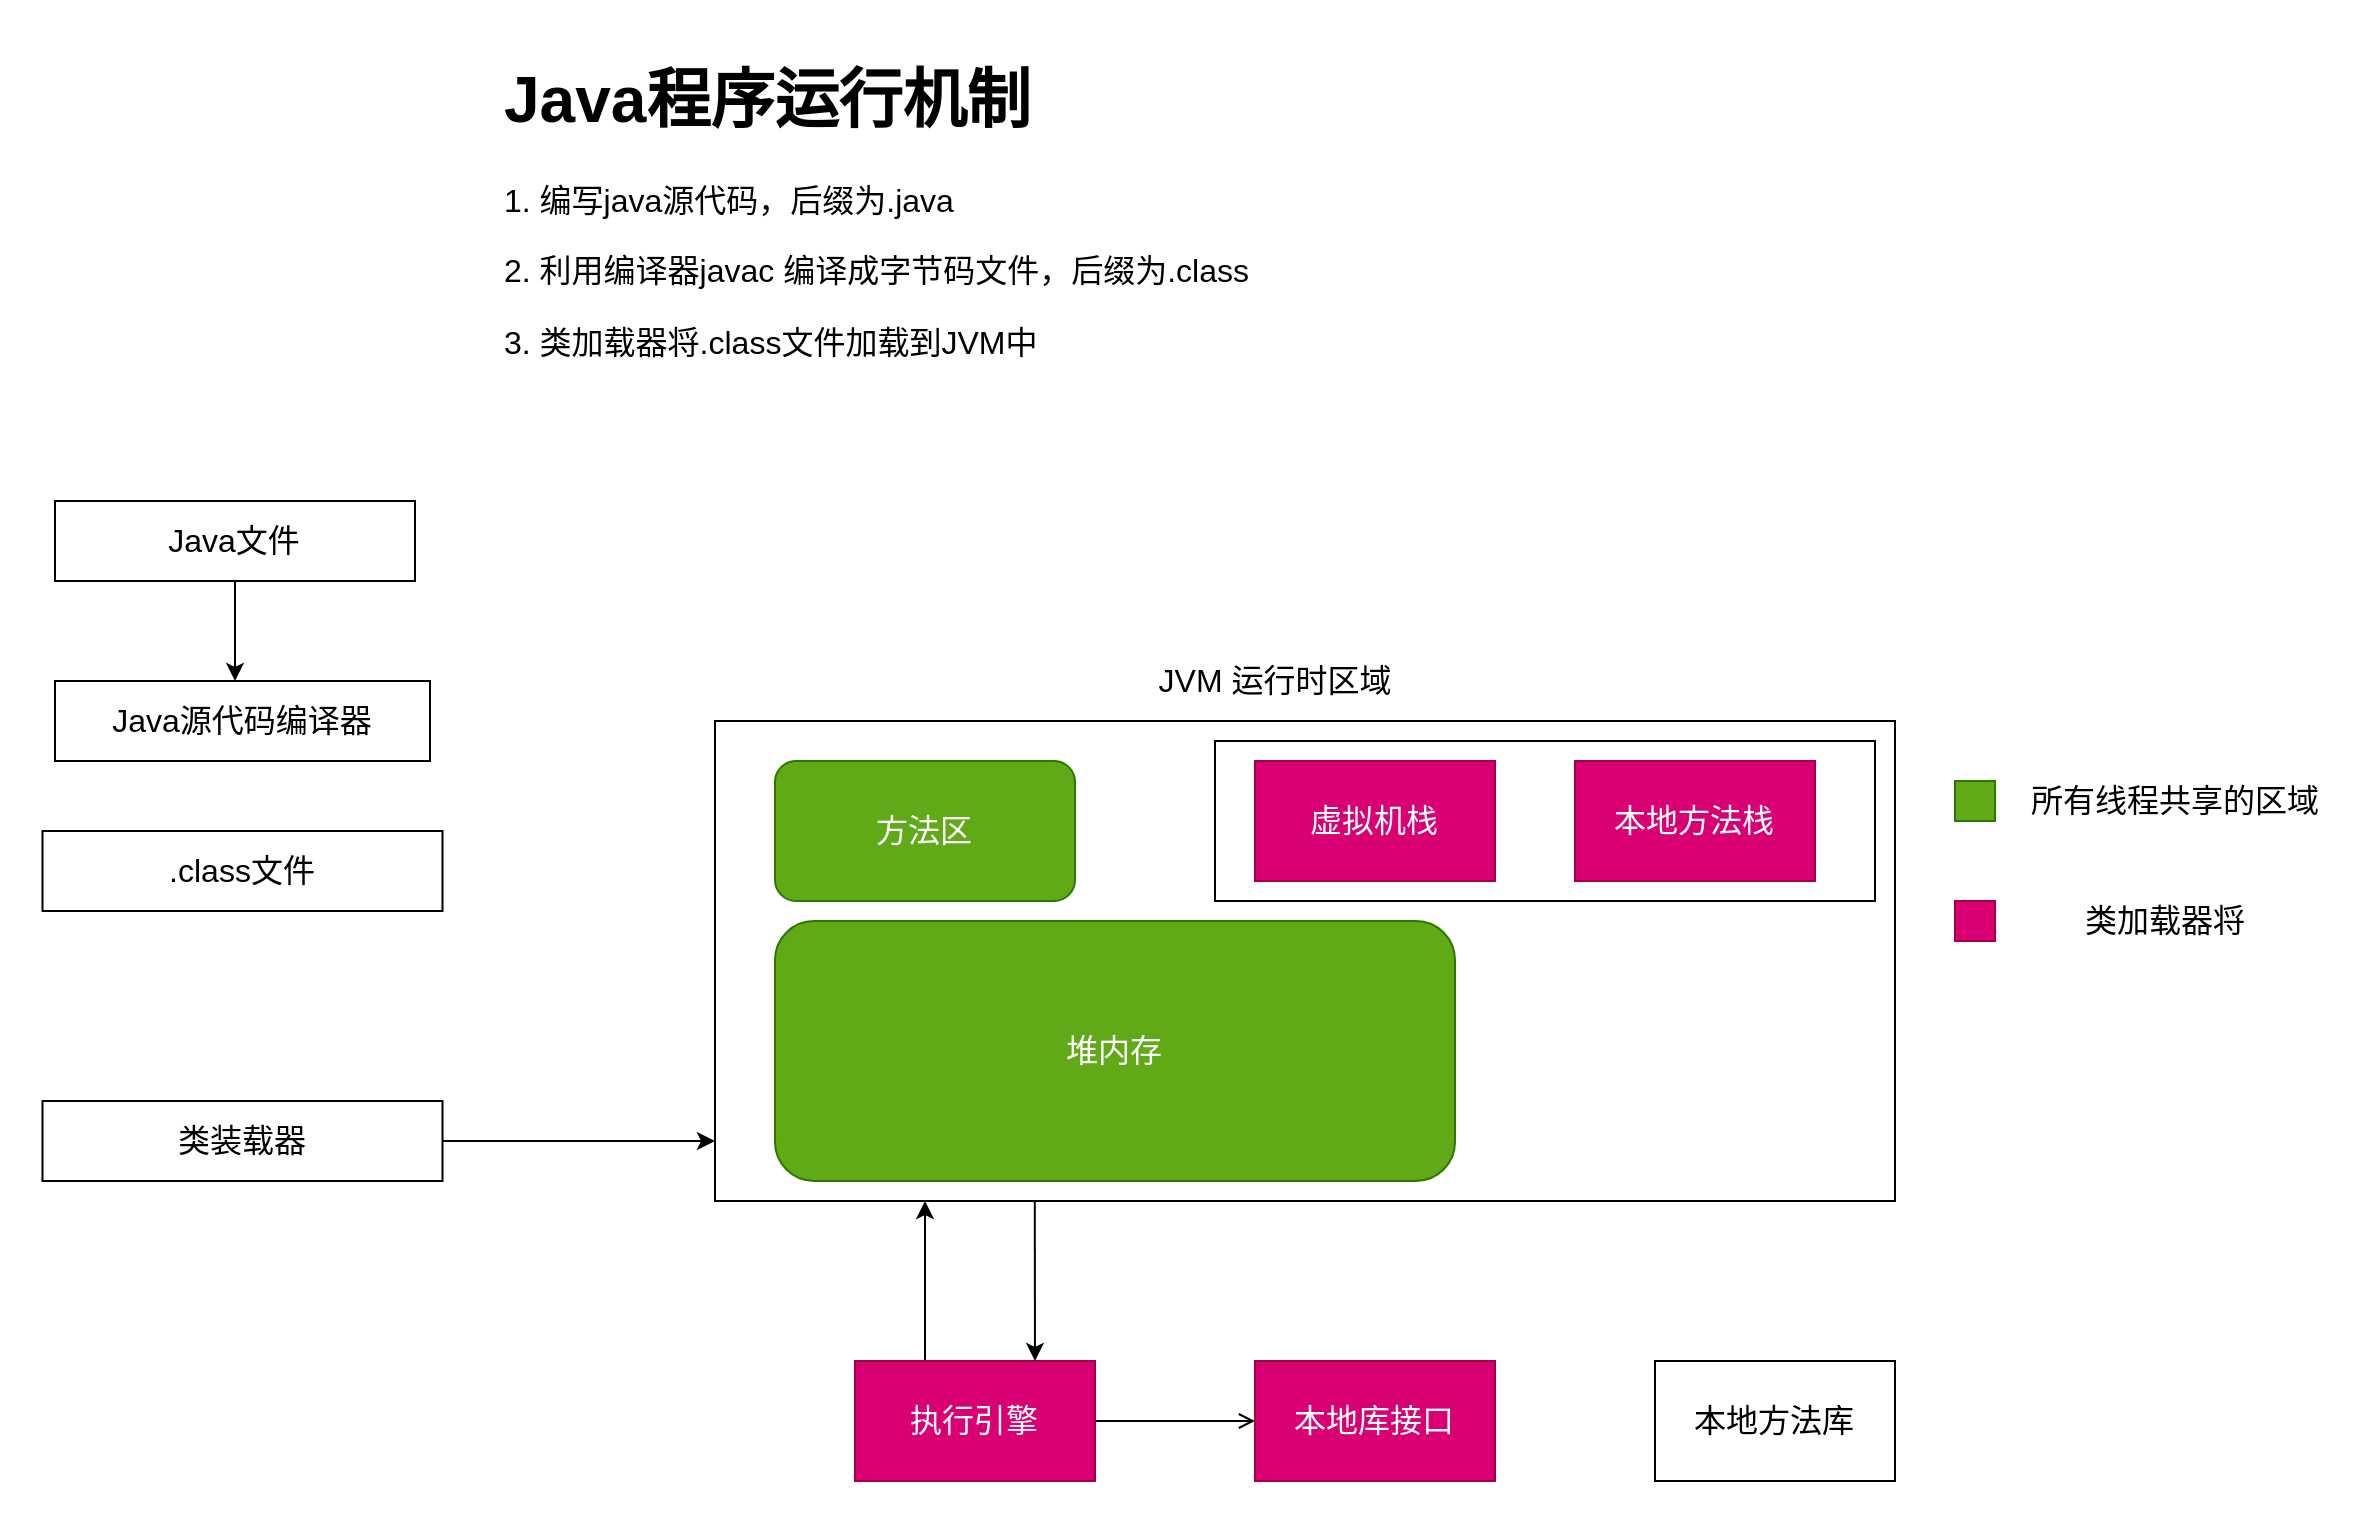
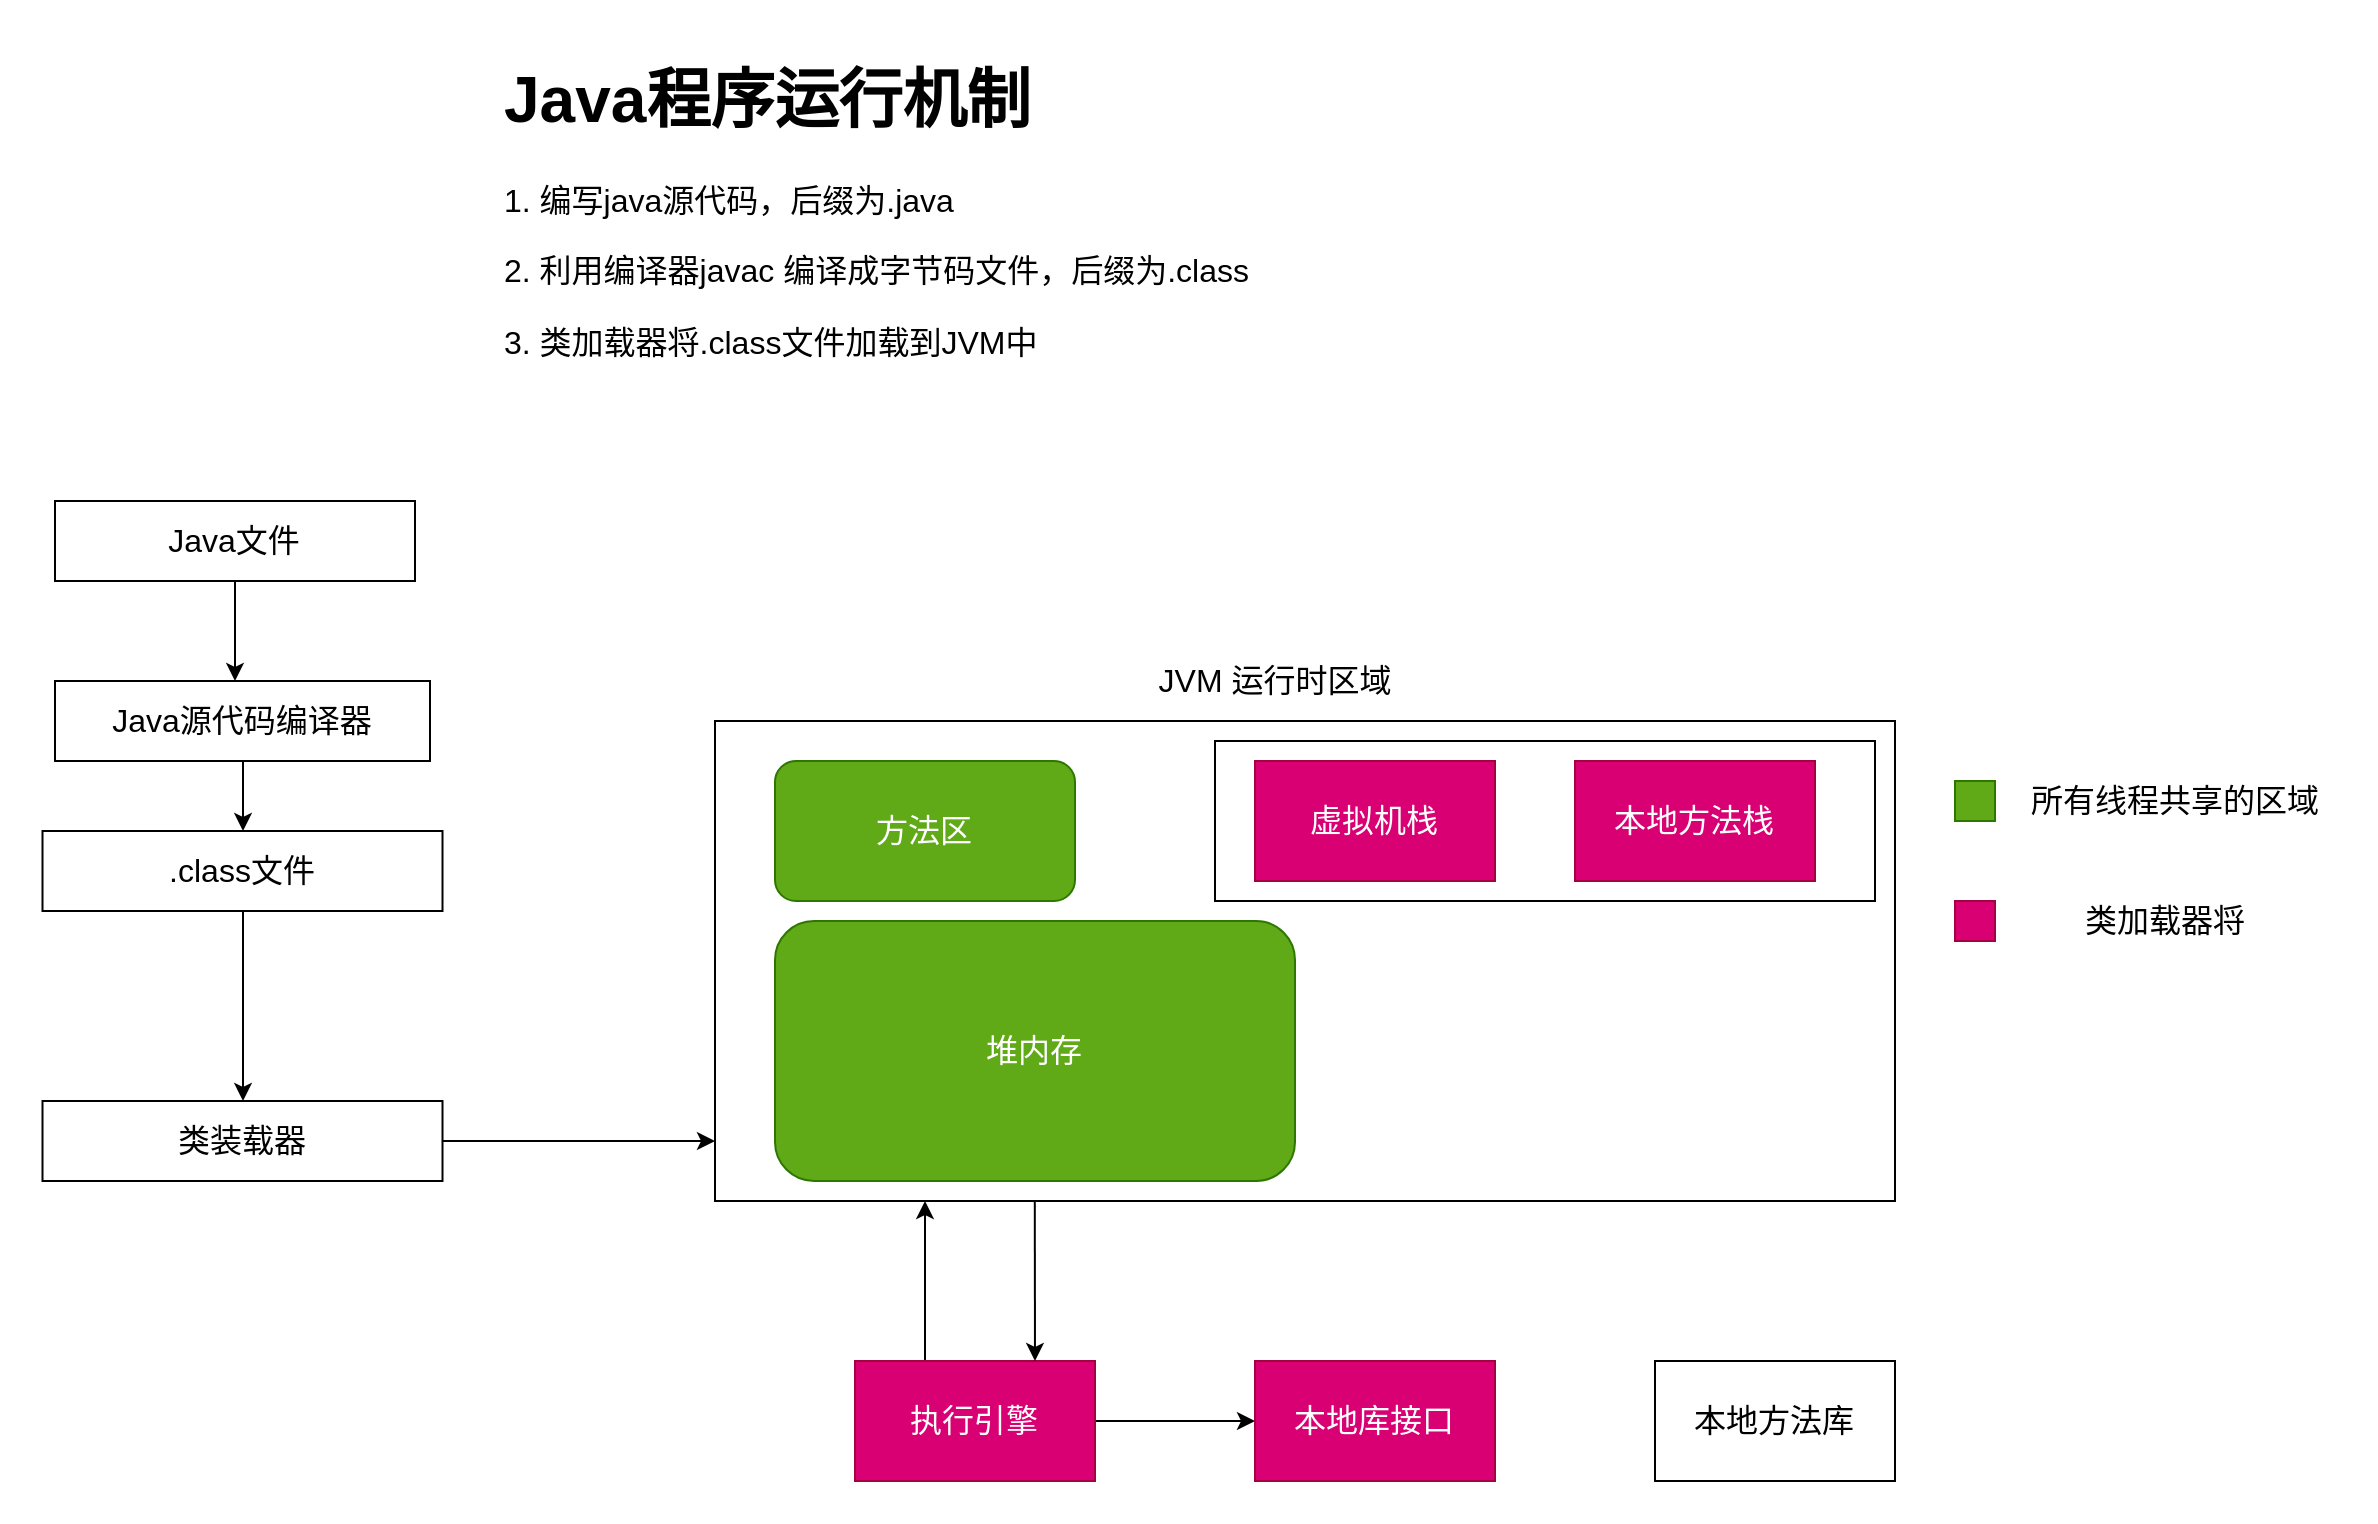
+ <mxCell id="21" value="" style="edgeStyle=elbowEdgeStyle;html=1;fontSize=16;" edge="1" parent="1" source="22" target="24"><mxGeometry relative="1" as="geometry" /></mxCell>
+ <mxCell id="23" value="" style="edgeStyle=elbowEdgeStyle;html=1;fontSize=16;" edge="1" parent="1" source="24" target="26"><mxGeometry relative="1" as="geometry" /></mxCell>
- <mxCell id="8" value="堆内存" style="rounded=1;whiteSpace=wrap;html=1;fontSize=16;fillColor=#60a917;fontColor=#ffffff;strokeColor=#2D7600;" vertex="1" parent="1"><mxGeometry x="387" y="460" width="340" height="130" as="geometry" /></mxCell>
+ <mxCell id="8" value="堆内存" style="rounded=1;whiteSpace=wrap;html=1;fontSize=16;fillColor=#60a917;fontColor=#ffffff;strokeColor=#2D7600;" vertex="1" parent="1"><mxGeometry x="387" y="460" width="260" height="130" as="geometry" /></mxCell>
- <mxCell id="10" value="" style="edgeStyle=elbowEdgeStyle;html=1;fontSize=16;endArrow=open;" edge="1" parent="1" source="11" target="13"><mxGeometry relative="1" as="geometry" /></mxCell>
+ <mxCell id="10" value="" style="edgeStyle=elbowEdgeStyle;html=1;fontSize=16;" edge="1" parent="1" source="11" target="13"><mxGeometry relative="1" as="geometry" /></mxCell>
